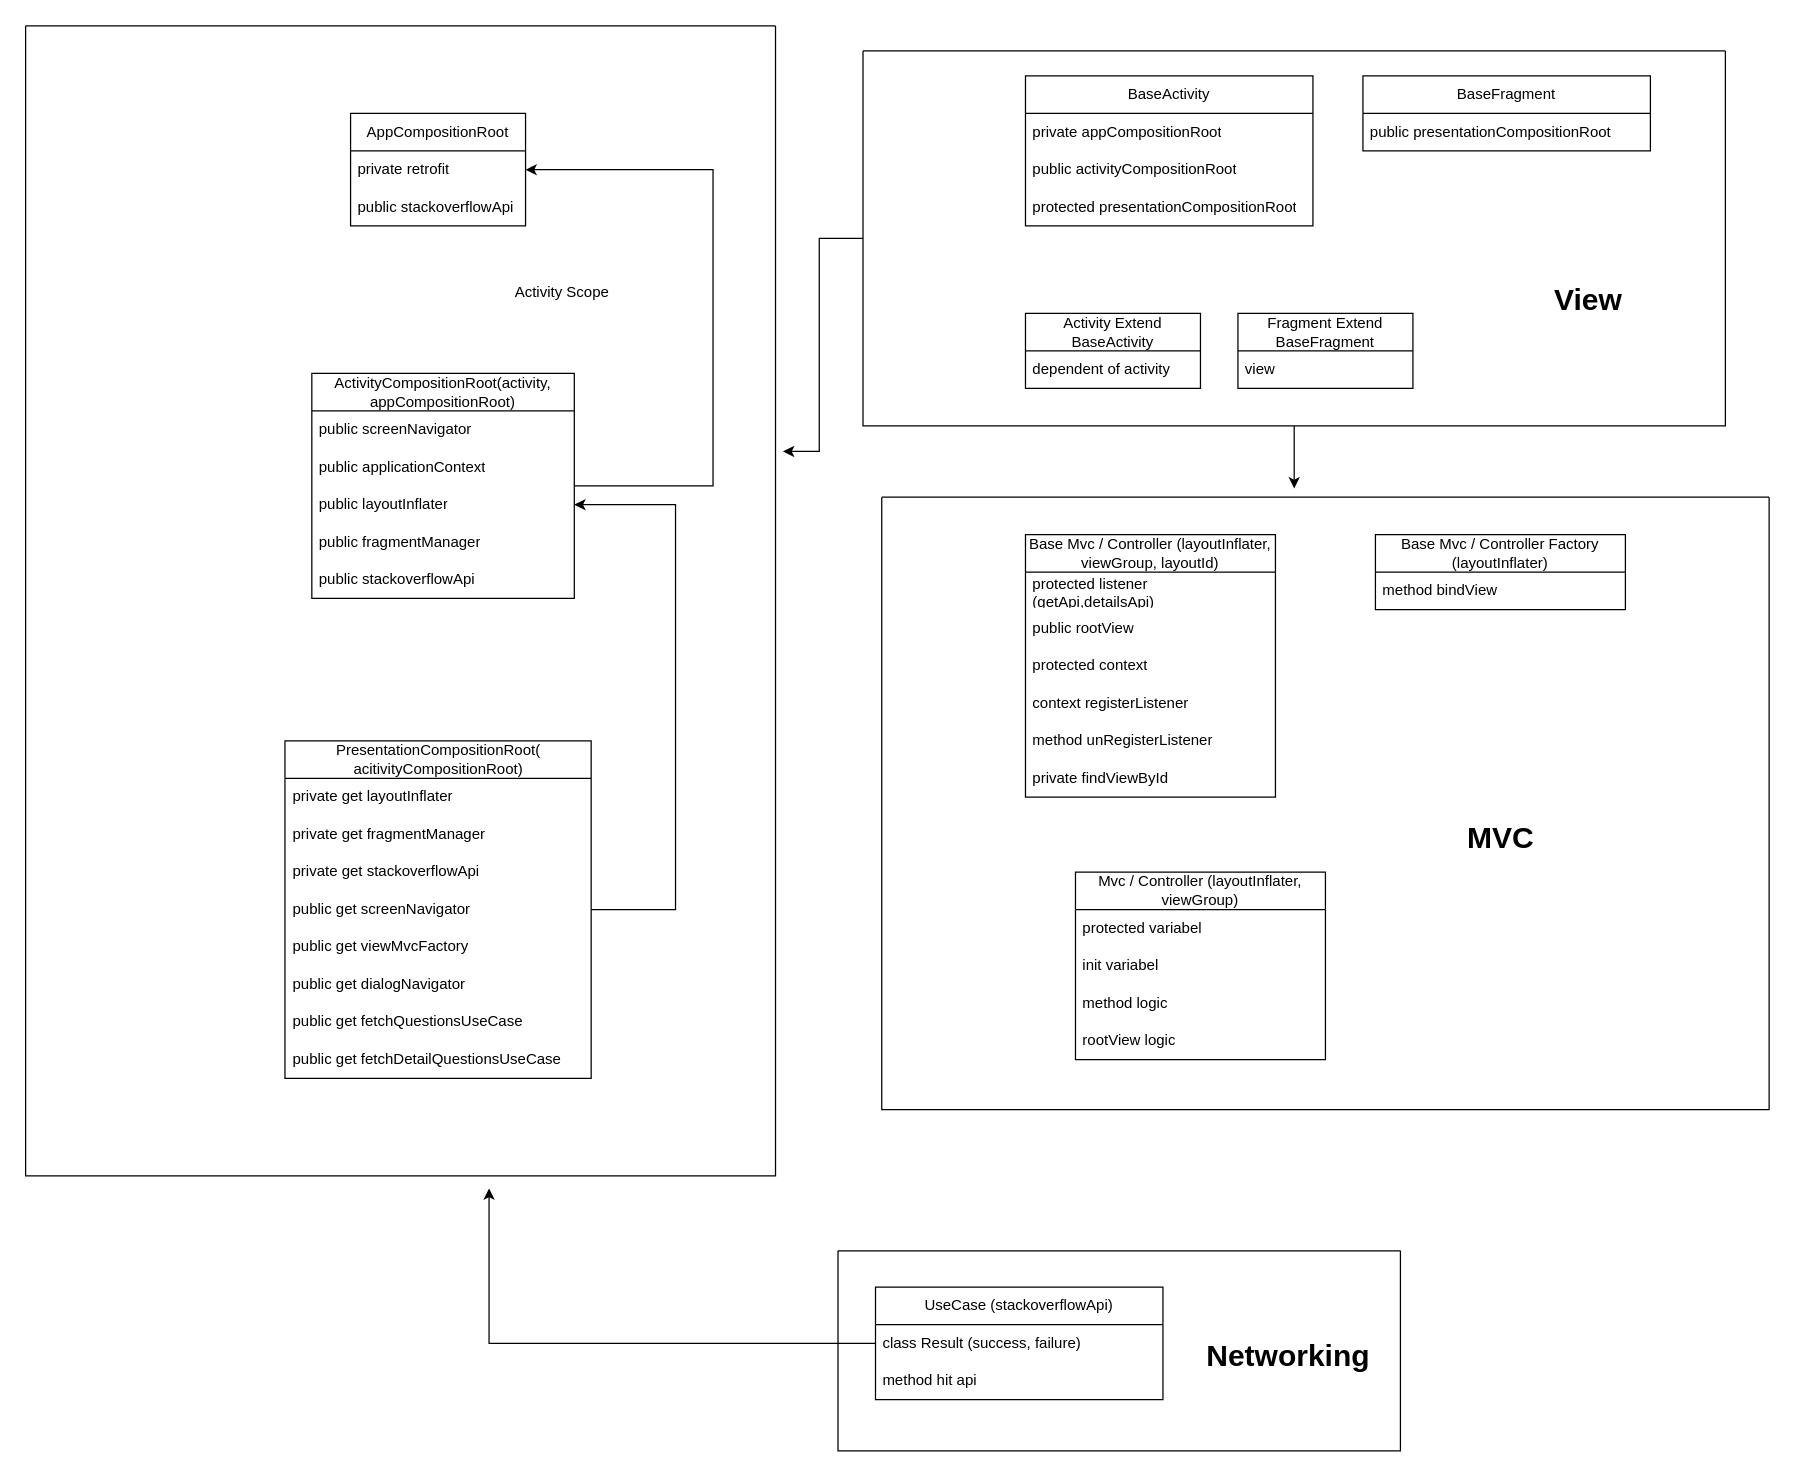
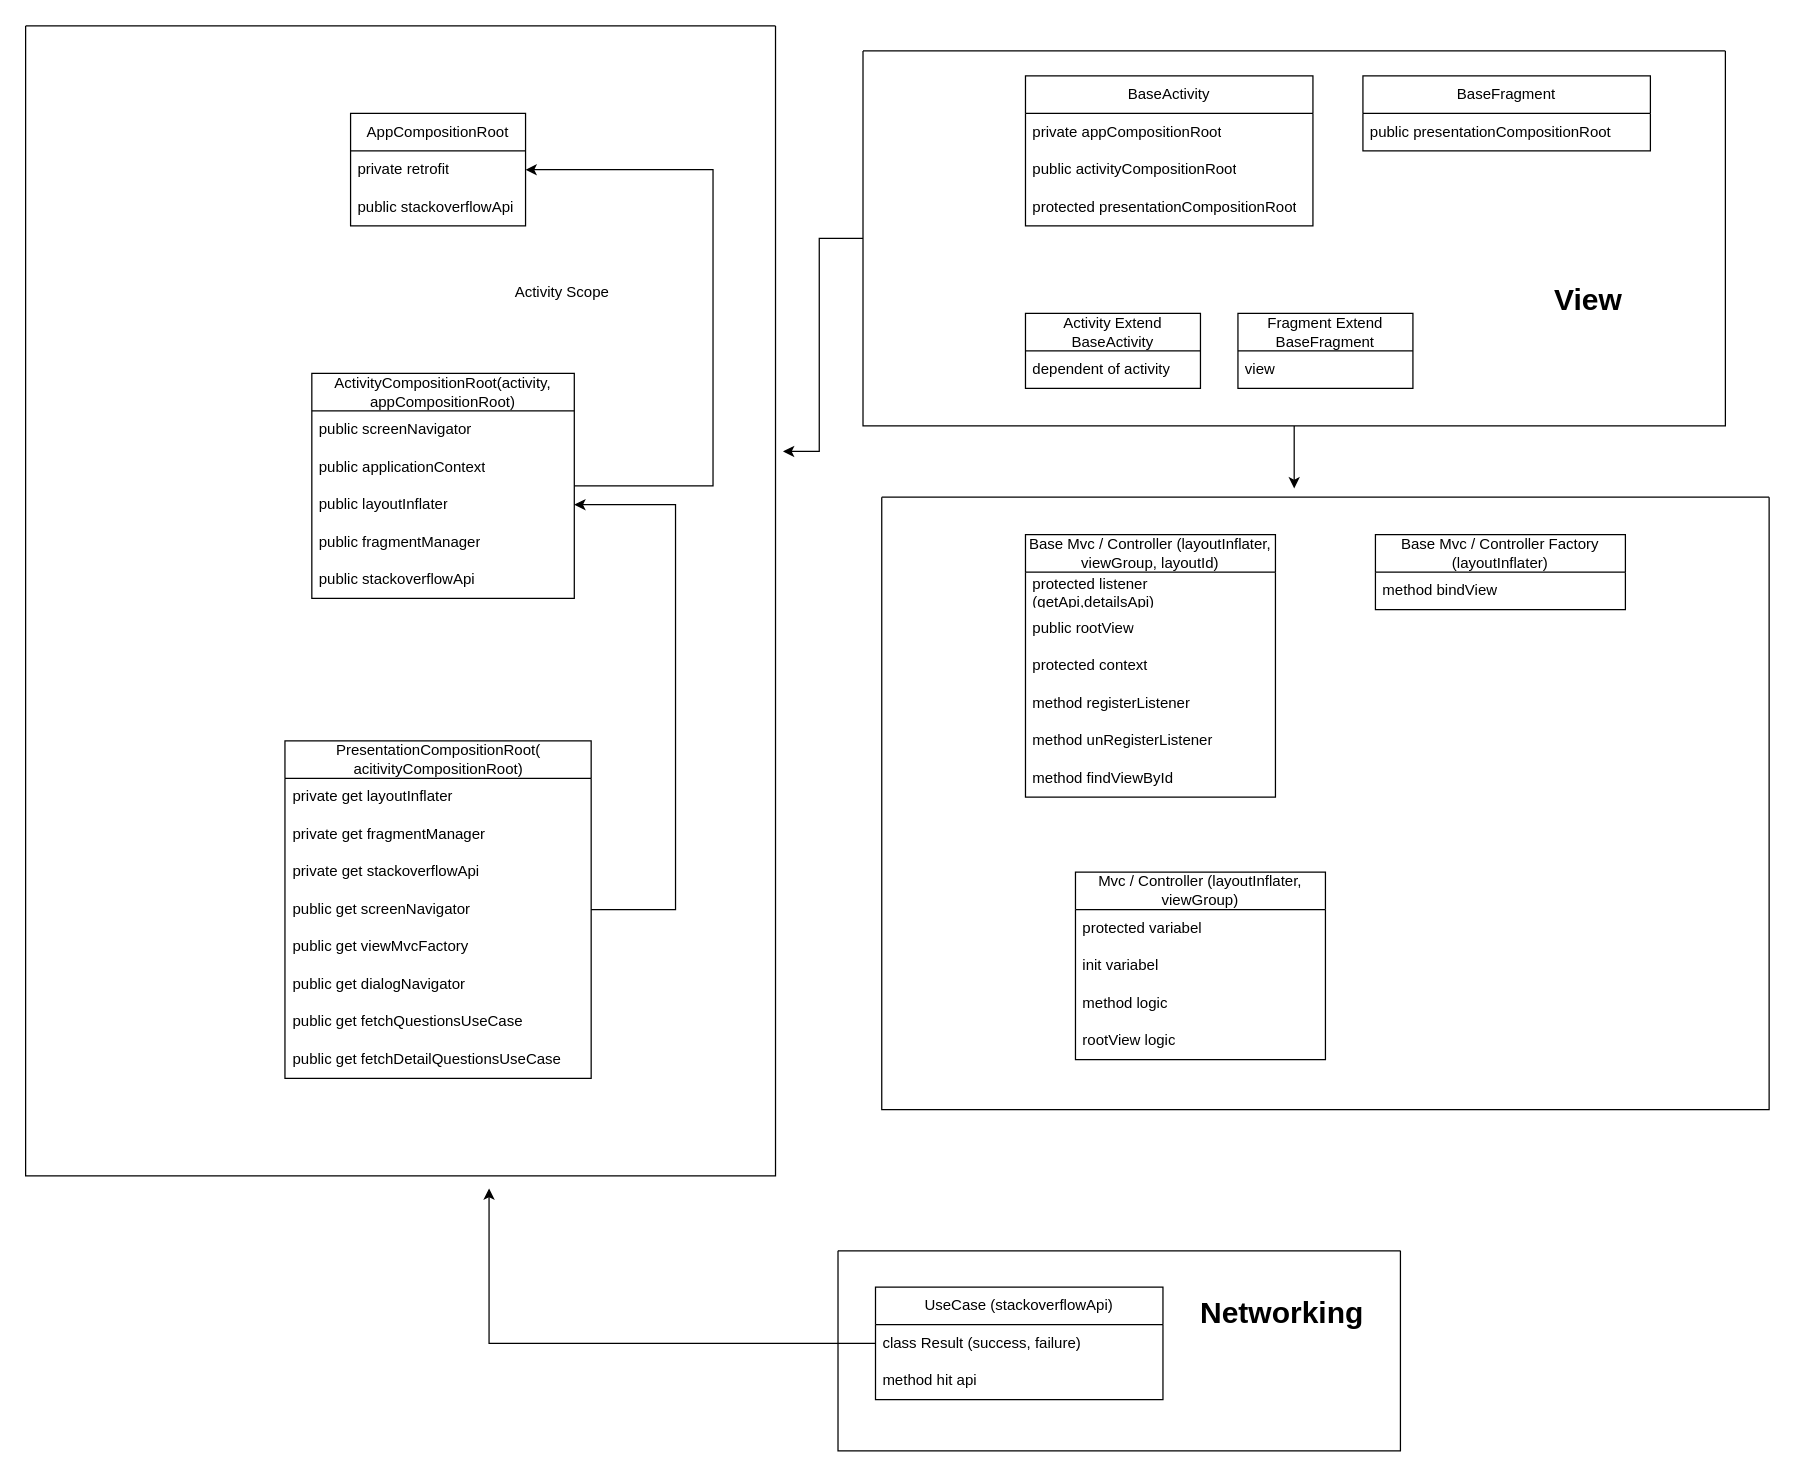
- <mxCell id="42" value="context registerListener" style="text;strokeColor=none;fillColor=none;align=left;verticalAlign=middle;spacingLeft=4;spacingRight=4;overflow=hidden;points=[[0,0.5],[1,0.5]];portConstraint=eastwest;rotatable=0;whiteSpace=wrap;html=1;" vertex="1" parent="38"><mxGeometry y="120" width="200" height="30" as="geometry" /></mxCell>
+ <mxCell id="42" value="method registerListener" style="text;strokeColor=none;fillColor=none;align=left;verticalAlign=middle;spacingLeft=4;spacingRight=4;overflow=hidden;points=[[0,0.5],[1,0.5]];portConstraint=eastwest;rotatable=0;whiteSpace=wrap;html=1;" vertex="1" parent="38"><mxGeometry y="120" width="200" height="30" as="geometry" /></mxCell>
- <mxCell id="44" value="private findViewById" style="text;strokeColor=none;fillColor=none;align=left;verticalAlign=middle;spacingLeft=4;spacingRight=4;overflow=hidden;points=[[0,0.5],[1,0.5]];portConstraint=eastwest;rotatable=0;whiteSpace=wrap;html=1;" vertex="1" parent="38"><mxGeometry y="180" width="200" height="30" as="geometry" /></mxCell>
+ <mxCell id="44" value="method findViewById" style="text;strokeColor=none;fillColor=none;align=left;verticalAlign=middle;spacingLeft=4;spacingRight=4;overflow=hidden;points=[[0,0.5],[1,0.5]];portConstraint=eastwest;rotatable=0;whiteSpace=wrap;html=1;" vertex="1" parent="38"><mxGeometry y="180" width="200" height="30" as="geometry" /></mxCell>
- <mxCell id="48" value="MVC" style="text;html=1;align=center;verticalAlign=middle;resizable=0;points=[];autosize=1;strokeColor=none;fillColor=none;fontSize=24;fontStyle=1" vertex="1" parent="1"><mxGeometry x="1160" y="650" width="80" height="40" as="geometry" /></mxCell>
- <mxCell id="57" value="Networking" style="text;html=1;align=center;verticalAlign=middle;resizable=0;points=[];autosize=1;strokeColor=none;fillColor=none;fontSize=24;fontStyle=1" vertex="1" parent="56"><mxGeometry x="285" y="65" width="150" height="40" as="geometry" /></mxCell>
+ <mxCell id="57" value="Networking" style="text;html=1;align=center;verticalAlign=middle;resizable=0;points=[];autosize=1;strokeColor=none;fillColor=none;fontSize=24;fontStyle=1" vertex="1" parent="56"><mxGeometry x="280" y="30" width="150" height="40" as="geometry" /></mxCell>
